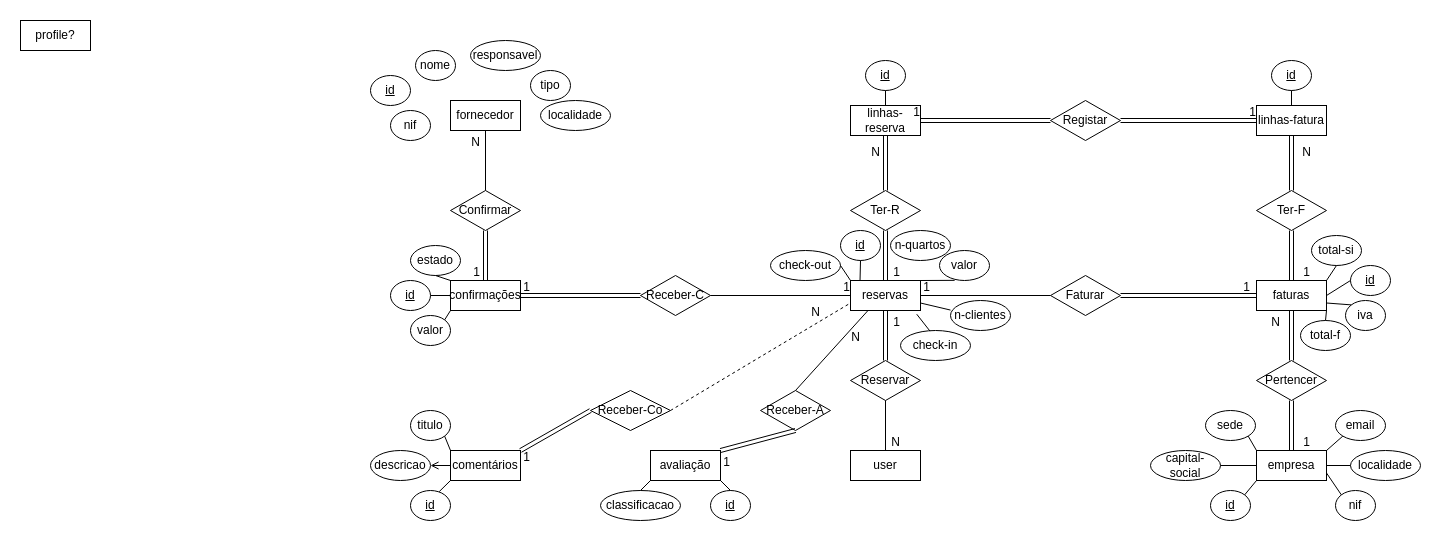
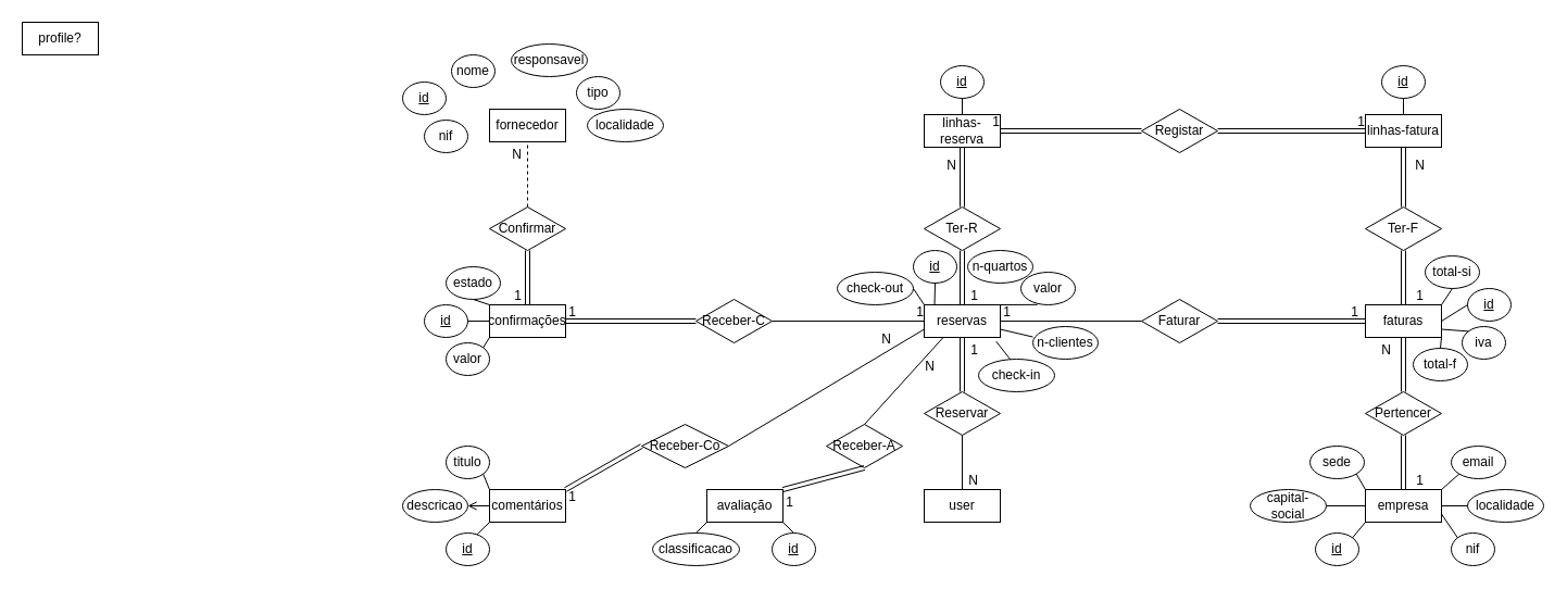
- <mxCell id="58" value="" style="endArrow=none;html=1;rounded=0;entryX=0.5;entryY=1;entryDx=0;entryDy=0;exitX=0.5;exitY=0;exitDx=0;exitDy=0;" edge="1" parent="1" source="55" target="32"><mxGeometry relative="1" as="geometry"><mxPoint x="650" y="220" as="sourcePoint" /><mxPoint y="220" as="targetPoint" x="550" /></mxGeometry></mxCell>
+ <mxCell id="58" value="" style="endArrow=none;html=1;rounded=0;entryX=0.5;entryY=1;entryDx=0;entryDy=0;exitX=0.5;exitY=0;exitDx=0;exitDy=0;dashed=1;" edge="1" parent="1" source="55" target="32"><mxGeometry relative="1" as="geometry"><mxPoint x="650" y="220" as="sourcePoint" /><mxPoint y="220" as="targetPoint" x="550" /></mxGeometry></mxCell>
- <mxCell id="75" value="" style="endArrow=none;html=1;rounded=0;entryX=0;entryY=0.75;entryDx=0;entryDy=0;exitX=1;exitY=0.5;exitDx=0;exitDy=0;dashed=1;" edge="1" parent="1" source="68" target="2"><mxGeometry relative="1" as="geometry"><mxPoint x="640" y="345" as="sourcePoint" /><mxPoint x="490" y="335" as="targetPoint" /></mxGeometry></mxCell>
+ <mxCell id="75" value="" style="endArrow=none;html=1;rounded=0;entryX=0;entryY=0.75;entryDx=0;entryDy=0;exitX=1;exitY=0.5;exitDx=0;exitDy=0;" edge="1" parent="1" source="68" target="2"><mxGeometry relative="1" as="geometry"><mxPoint x="640" y="345" as="sourcePoint" /><mxPoint x="490" y="335" as="targetPoint" /></mxGeometry></mxCell>
